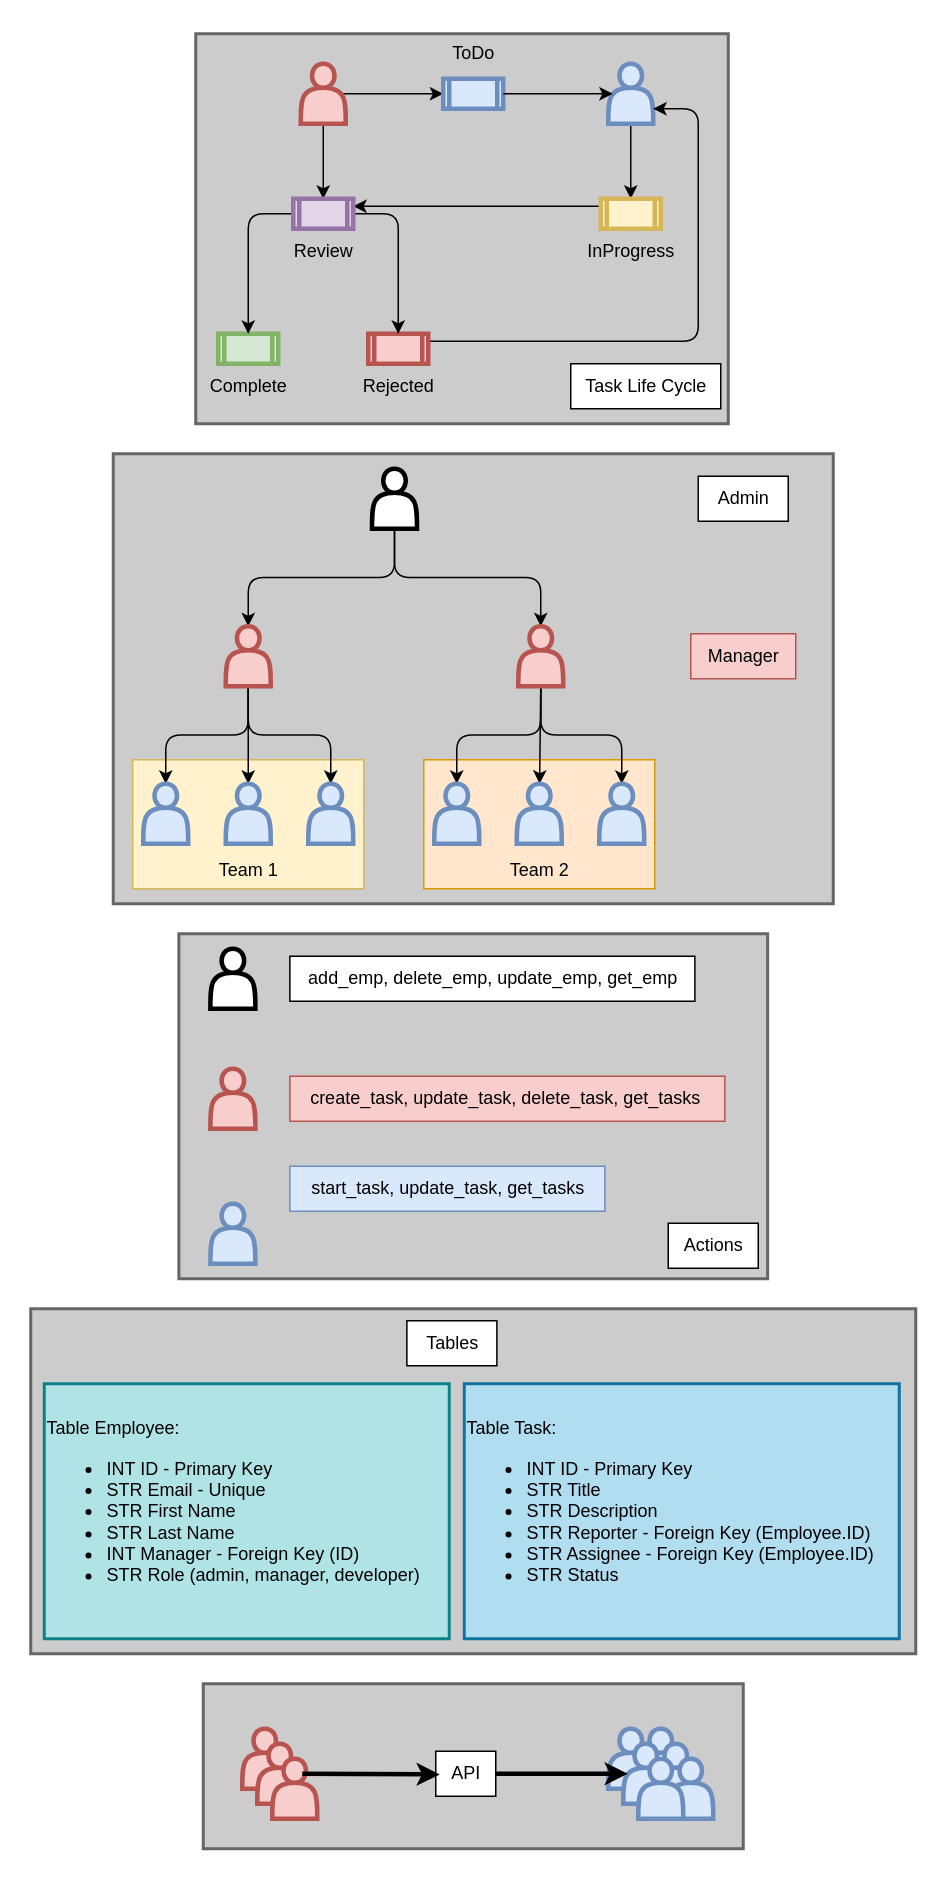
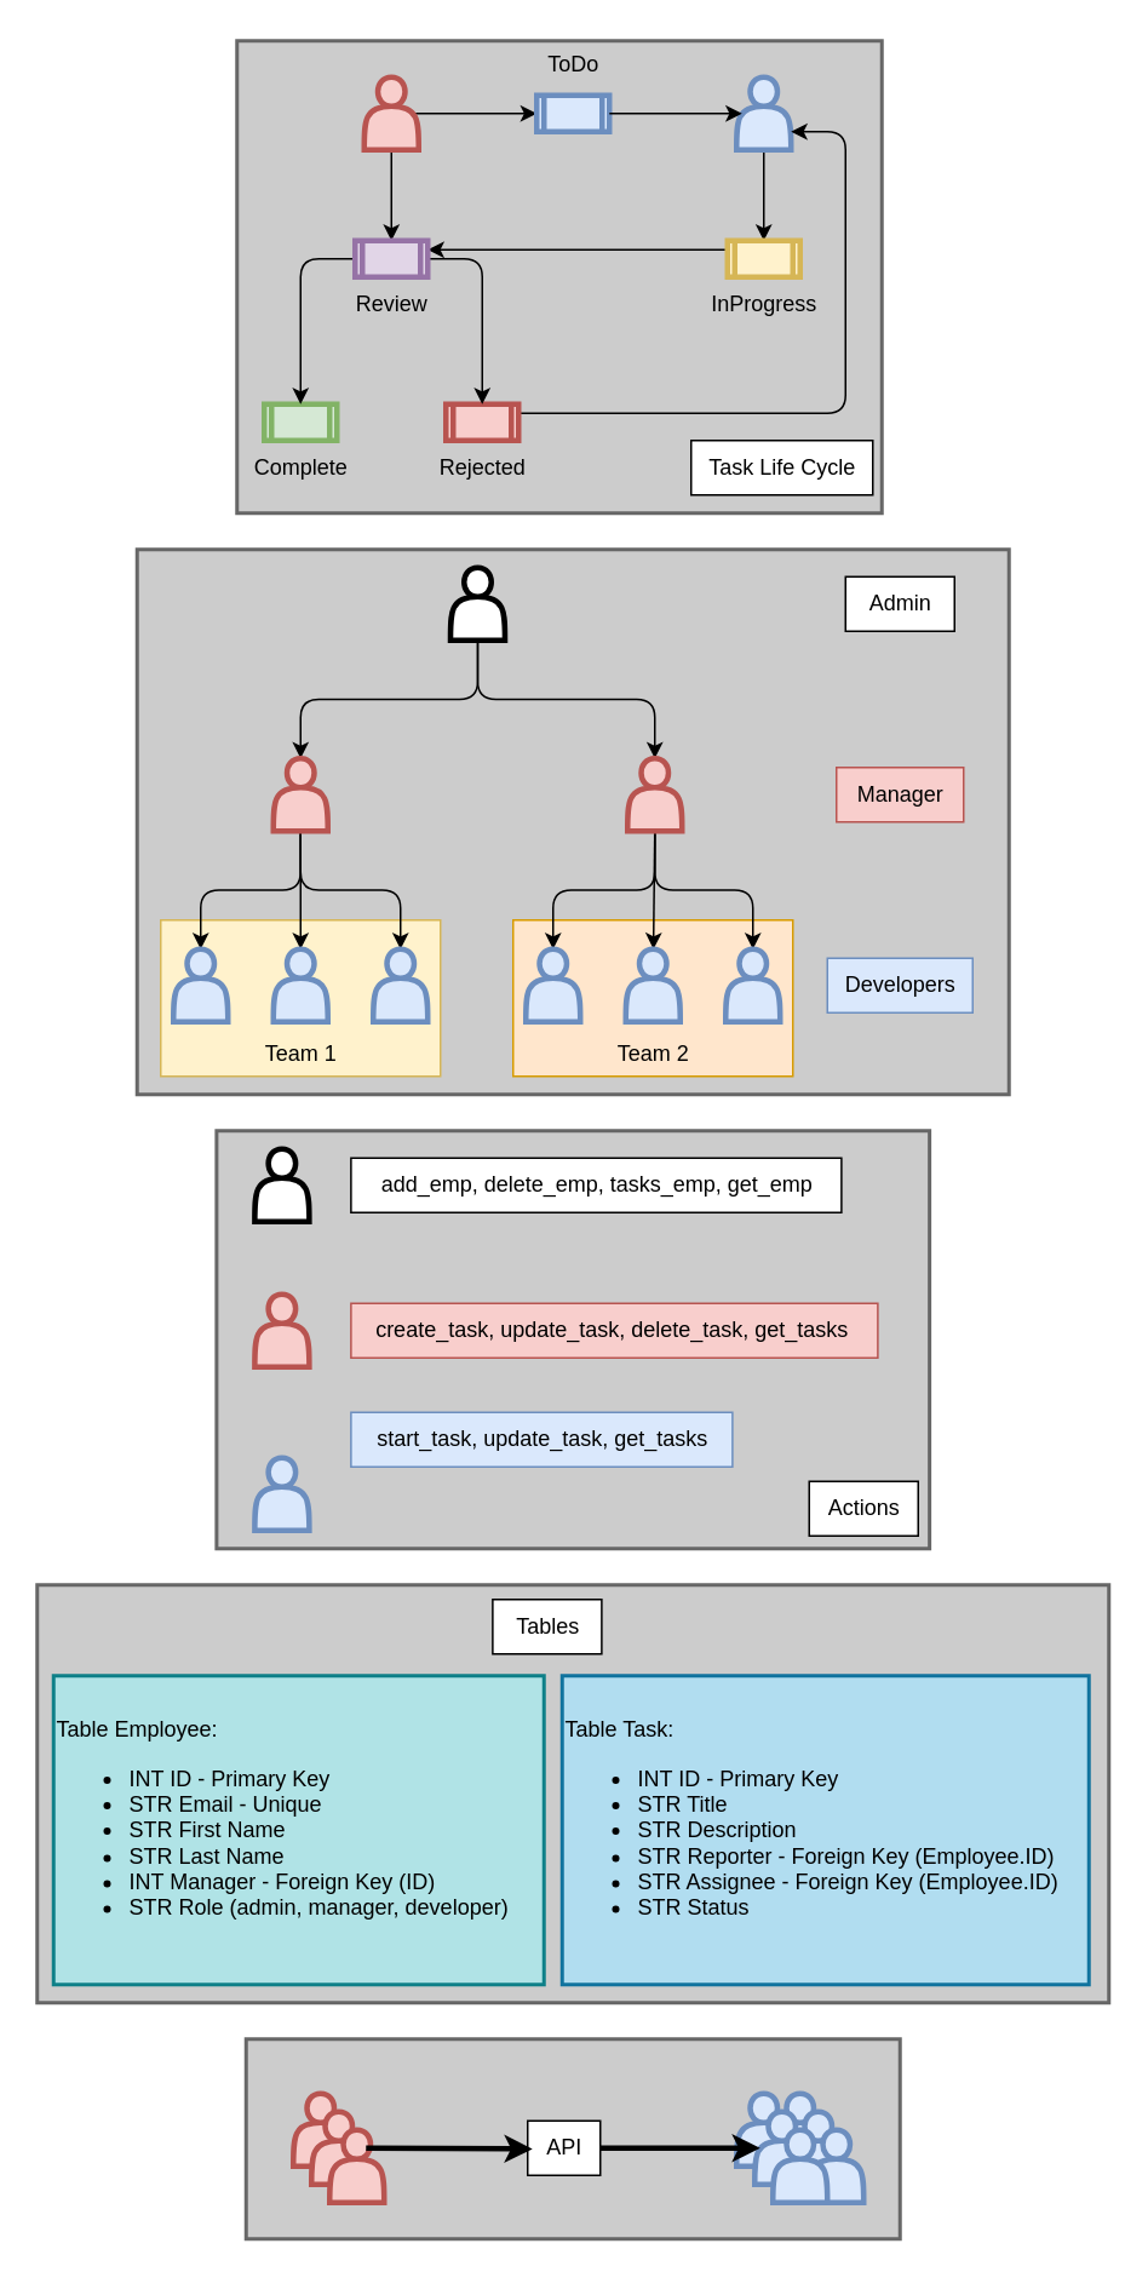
+ <mxCell id="48" value="Developers" style="text;html=1;align=center;verticalAlign=middle;resizable=0;points=[];autosize=1;strokeColor=#6c8ebf;fillColor=#dae8fc;" vertex="1" parent="1"><mxGeometry x="455" y="527" width="80" height="30" as="geometry" /></mxCell>
- <mxCell id="55" value="add_emp, delete_emp, update_emp, get_emp" style="text;html=1;align=center;verticalAlign=middle;resizable=0;points=[];autosize=1;strokeColor=default;fillColor=default;" vertex="1" parent="1"><mxGeometry x="192.75" y="637" width="270" height="30" as="geometry" /></mxCell>
+ <mxCell id="55" value="add_emp, delete_emp, tasks_emp, get_emp" style="text;html=1;align=center;verticalAlign=middle;resizable=0;points=[];autosize=1;strokeColor=default;fillColor=default;" vertex="1" parent="1"><mxGeometry x="192.75" y="637" width="270" height="30" as="geometry" /></mxCell>
